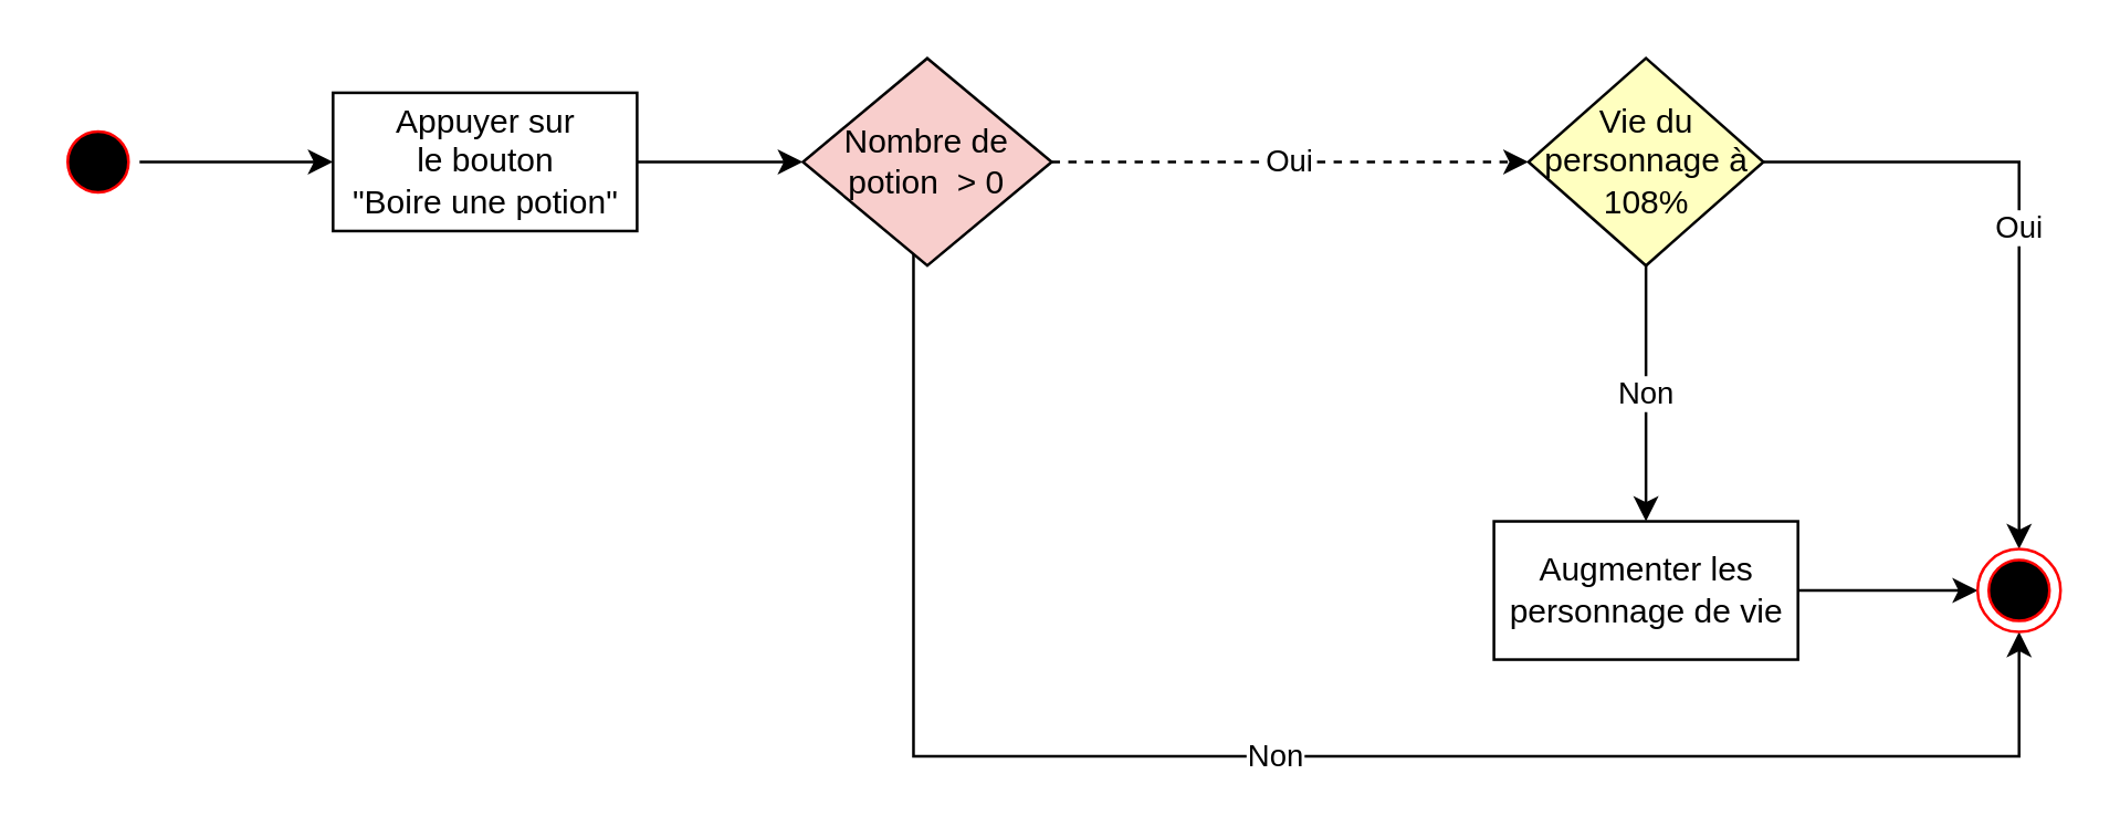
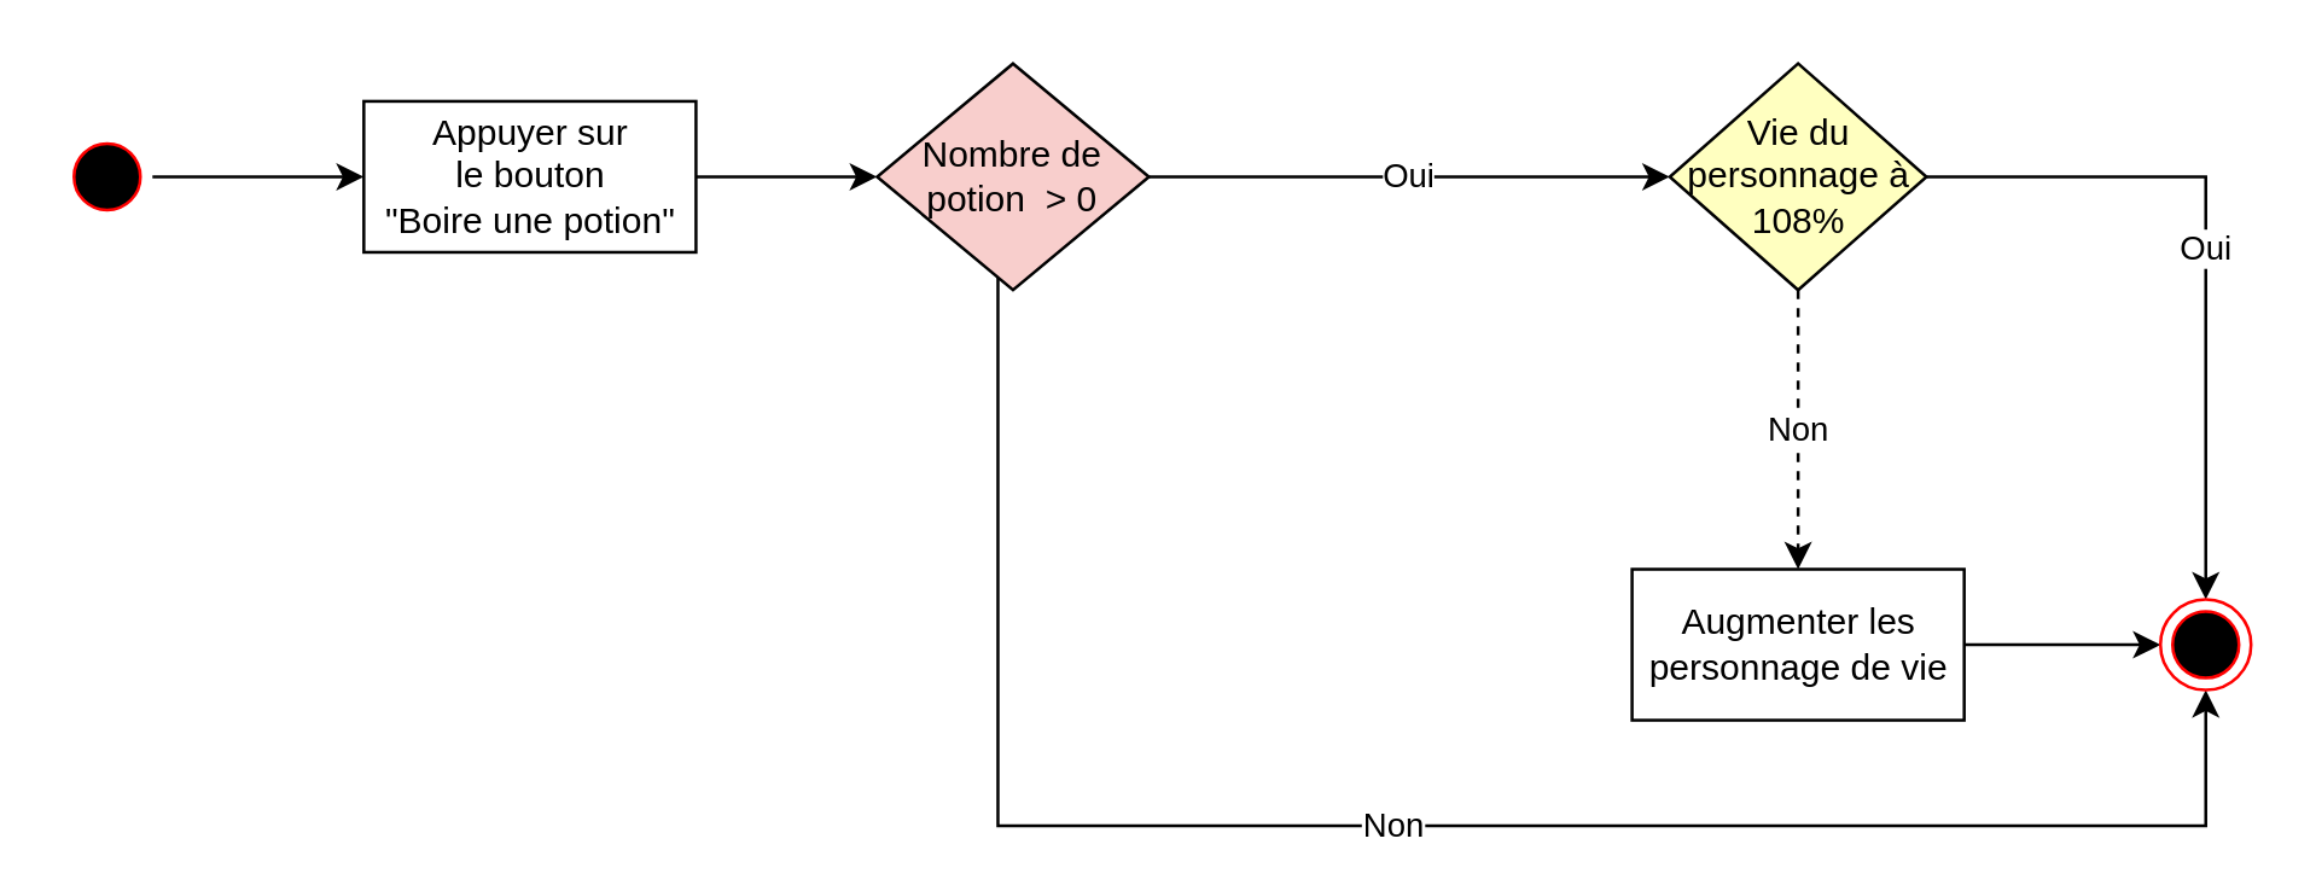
- <mxCell id="7" value="Oui" style="edgeStyle=orthogonalEdgeStyle;rounded=0;orthogonalLoop=1;jettySize=auto;html=1;dashed=1;" parent="1" source="8" target="13" edge="1"><mxGeometry relative="1" as="geometry"><mxPoint x="465" y="193" as="targetPoint" /></mxGeometry></mxCell>
+ <mxCell id="7" value="Oui" style="edgeStyle=orthogonalEdgeStyle;rounded=0;orthogonalLoop=1;jettySize=auto;html=1;" parent="1" source="8" target="13" edge="1"><mxGeometry relative="1" as="geometry"><mxPoint x="465" y="193" as="targetPoint" /></mxGeometry></mxCell>
- <mxCell id="11" value="Non" style="edgeStyle=orthogonalEdgeStyle;rounded=0;orthogonalLoop=1;jettySize=auto;html=1;" edge="1" parent="1" source="13" target="10"><mxGeometry relative="1" as="geometry" /></mxCell>
+ <mxCell id="11" value="Non" style="edgeStyle=orthogonalEdgeStyle;rounded=0;orthogonalLoop=1;jettySize=auto;html=1;dashed=1;" edge="1" parent="1" source="13" target="10"><mxGeometry relative="1" as="geometry" /></mxCell>
